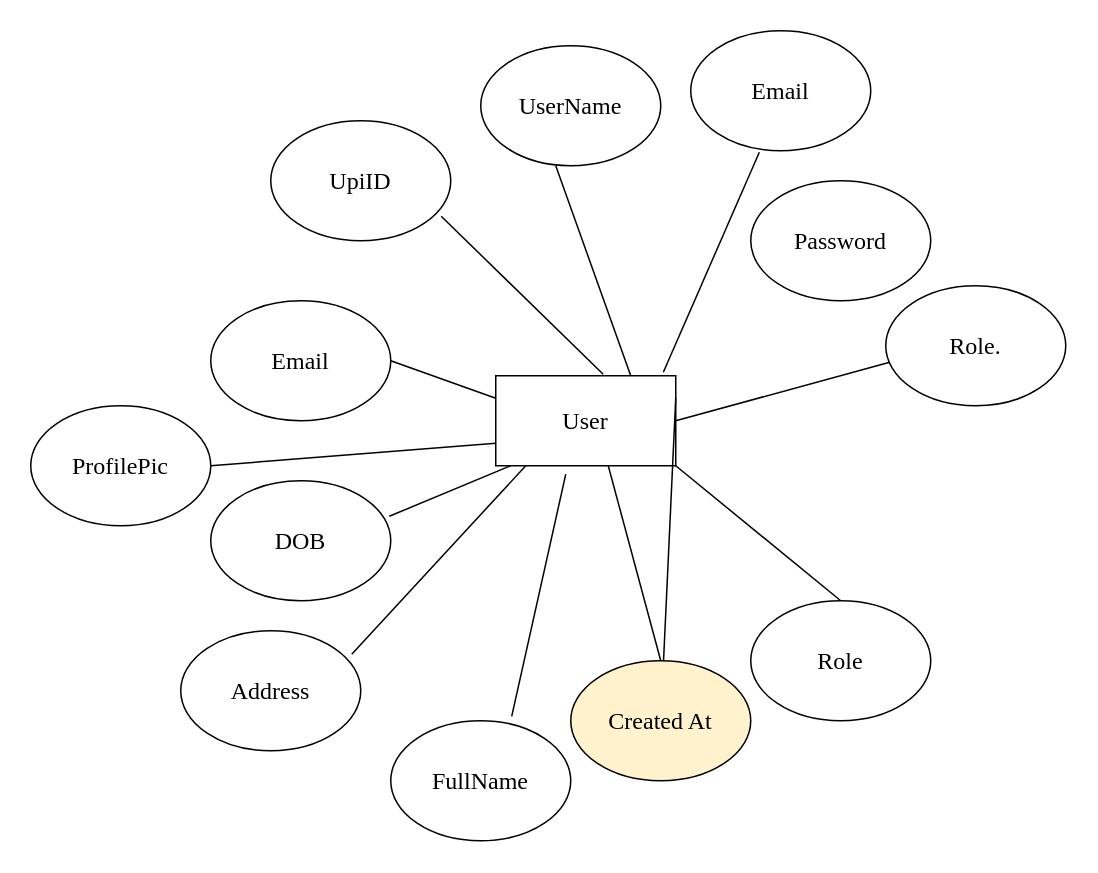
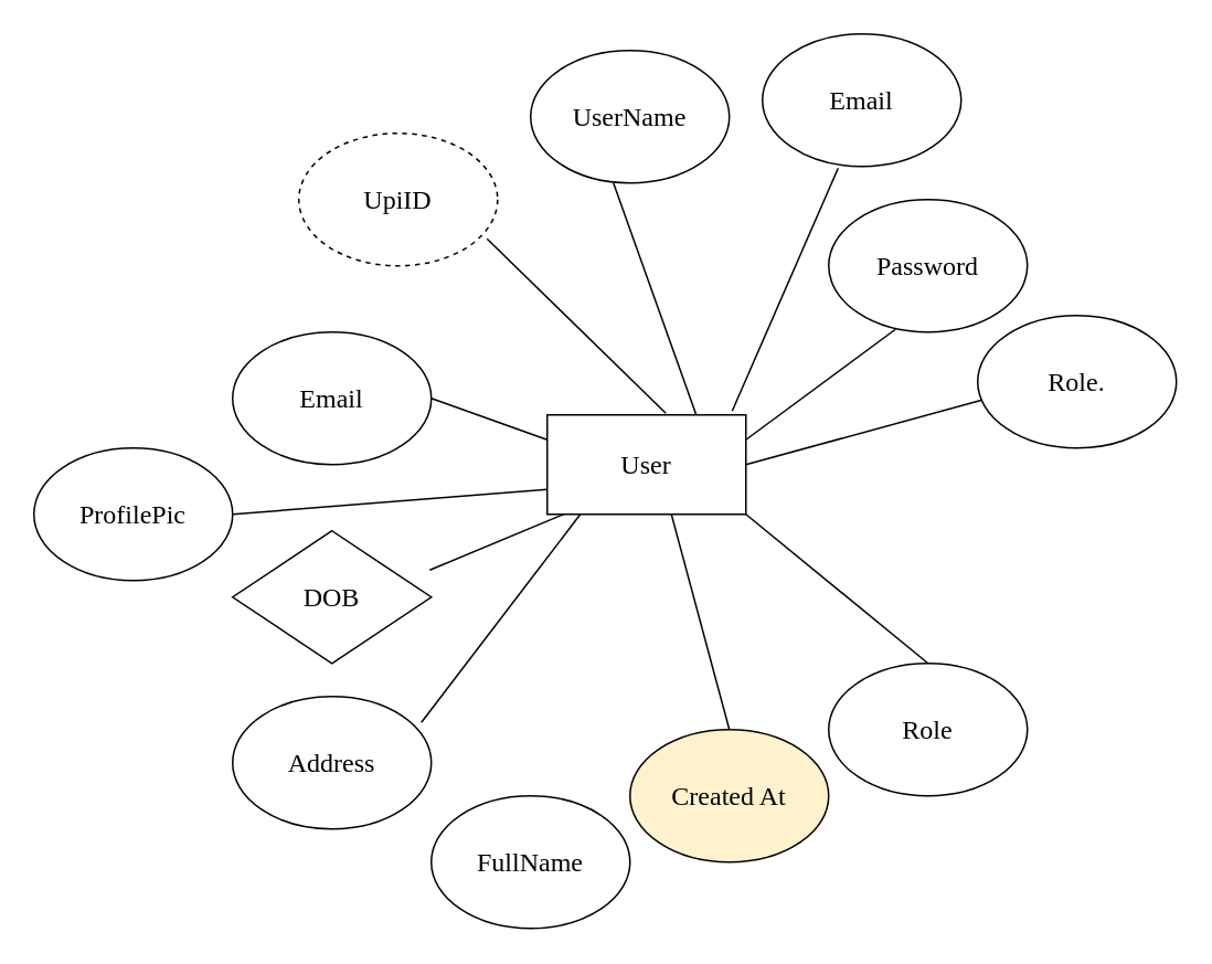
- <mxCell id="2" value="UpiID" style="ellipse;whiteSpace=wrap;html=1;fontFamily=Times New Roman;fontSize=16;" vertex="1" parent="1"><mxGeometry x="180" y="80" width="120" height="80" as="geometry" /></mxCell>
+ <mxCell id="2" value="UpiID" style="ellipse;whiteSpace=wrap;html=1;fontFamily=Times New Roman;fontSize=16;dashed=1;" vertex="1" parent="1"><mxGeometry x="180" y="80" width="120" height="80" as="geometry" /></mxCell>
- <mxCell id="21" value="" style="endArrow=none;html=1;rounded=0;exitX=1;exitY=0.25;exitDx=0;exitDy=0;fontFamily=Times New Roman;fontSize=16;" edge="1" parent="1" source="15" target="12"><mxGeometry width="50" height="50" relative="1" as="geometry"><mxPoint x="490" y="250" as="sourcePoint" /><mxPoint x="540" y="200" as="targetPoint" /></mxGeometry></mxCell>
+ <mxCell id="21" value="" style="endArrow=none;html=1;rounded=0;exitX=1;exitY=0.25;exitDx=0;exitDy=0;entryX=0.336;entryY=0.979;entryDx=0;entryDy=0;entryPerimeter=0;fontFamily=Times New Roman;fontSize=16;" edge="1" parent="1" source="15" target="5"><mxGeometry width="50" height="50" relative="1" as="geometry"><mxPoint x="490" y="250" as="sourcePoint" /><mxPoint x="540" y="200" as="targetPoint" /></mxGeometry></mxCell>
- <mxCell id="8" value="DOB" style="ellipse;whiteSpace=wrap;html=1;fontFamily=Times New Roman;fontSize=16;" vertex="1" parent="1"><mxGeometry x="140" y="320" width="120" height="80" as="geometry" /></mxCell>
+ <mxCell id="8" value="DOB" style="rhombus;whiteSpace=wrap;html=1;fontFamily=Times New Roman;fontSize=16;" vertex="1" parent="1"><mxGeometry x="140" y="320" width="120" height="80" as="geometry" /></mxCell>
- <mxCell id="26" value="" style="endArrow=none;html=1;rounded=0;exitX=0.672;exitY=-0.037;exitDx=0;exitDy=0;exitPerimeter=0;entryX=0.389;entryY=1.094;entryDx=0;entryDy=0;entryPerimeter=0;fontFamily=Times New Roman;fontSize=16;" edge="1" parent="1" source="13" target="15"><mxGeometry width="50" height="50" relative="1" as="geometry"><mxPoint x="330" y="360" as="sourcePoint" /><mxPoint x="380" y="340" as="targetPoint" /></mxGeometry></mxCell>
- <mxCell id="9" value="Address" style="ellipse;whiteSpace=wrap;html=1;fontFamily=Times New Roman;fontSize=16;" vertex="1" parent="1"><mxGeometry x="120" y="420" width="120" height="80" as="geometry" /></mxCell>
+ <mxCell id="9" value="Address" style="ellipse;whiteSpace=wrap;html=1;fontFamily=Times New Roman;fontSize=16;" vertex="1" parent="1"><mxGeometry x="140" y="420" width="120" height="80" as="geometry" /></mxCell>
